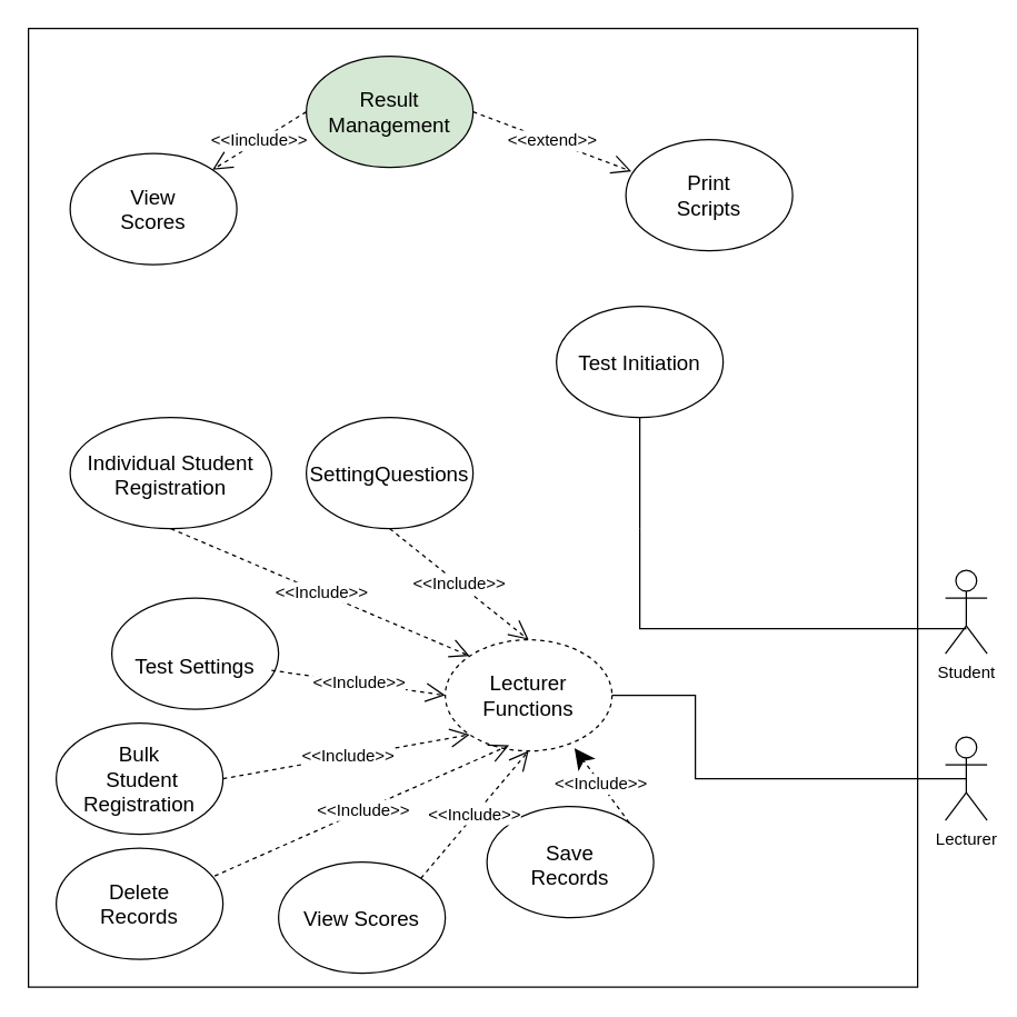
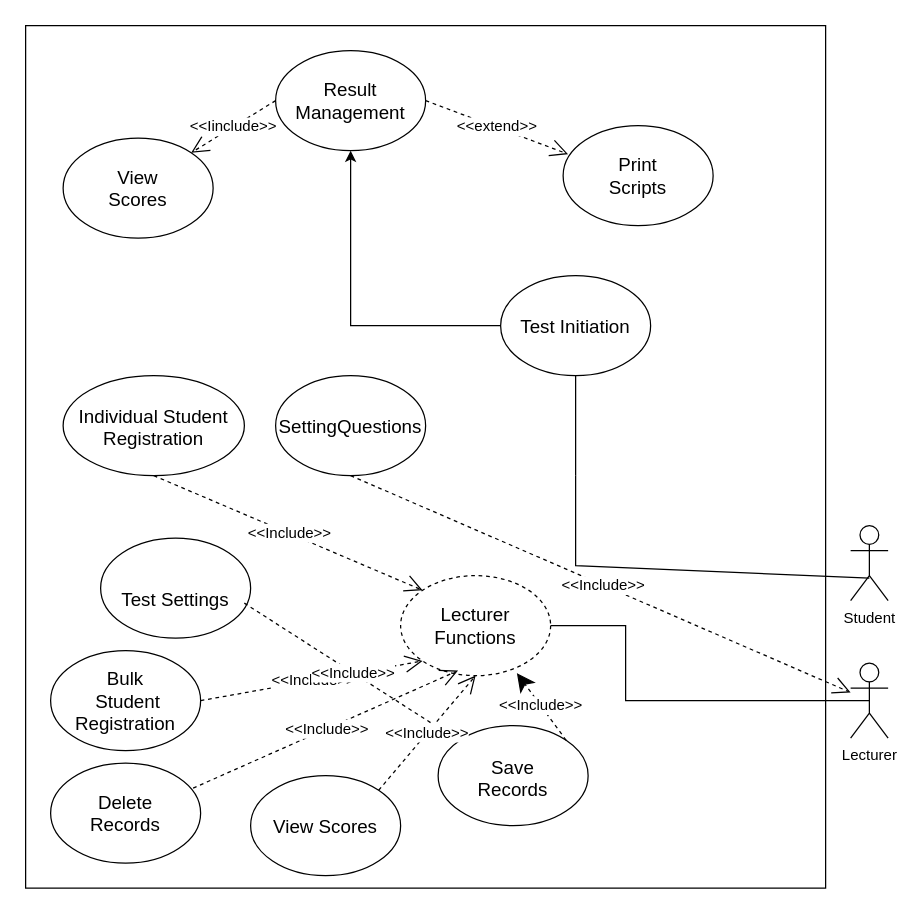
- <mxCell id="4" value="&lt;font style=&quot;font-size: 15px;&quot;&gt;Result Management&lt;/font&gt;" style="ellipse;whiteSpace=wrap;html=1;fillColor=#d5e8d4;" parent="1" vertex="1"><mxGeometry x="220" y="40" width="120" height="80" as="geometry" /></mxCell>
+ <mxCell id="4" value="&lt;font style=&quot;font-size: 15px;&quot;&gt;Result Management&lt;/font&gt;" style="ellipse;whiteSpace=wrap;html=1;" parent="1" vertex="1"><mxGeometry x="220" y="40" width="120" height="80" as="geometry" /></mxCell>
+ <mxCell id="10" value="" style="endArrow=classic;html=1;rounded=0;entryX=0.5;entryY=1;entryDx=0;entryDy=0;exitX=0;exitY=0.5;exitDx=0;exitDy=0;" parent="1" source="3" target="4" edge="1"><mxGeometry width="50" height="50" relative="1" as="geometry"><mxPoint x="370" y="180" as="sourcePoint" /><mxPoint x="420" y="130" as="targetPoint" /><Array as="points"><mxPoint x="280" y="260" /></Array></mxGeometry></mxCell>
- <mxCell id="15" value="&amp;lt;&amp;lt;Include&amp;gt;&amp;gt;" style="endArrow=open;endSize=12;dashed=1;html=1;rounded=0;fontFamily=Helvetica;fontSize=12;fontColor=default;exitX=0.5;exitY=1;exitDx=0;exitDy=0;entryX=0.5;entryY=0;entryDx=0;entryDy=0;" parent="1" source="14" target="5" edge="1"><mxGeometry x="0.007" width="160" relative="1" as="geometry"><mxPoint x="120" y="390" as="sourcePoint" /><mxPoint x="348" y="482" as="targetPoint" /><mxPoint as="offset" /></mxGeometry></mxCell>
+ <mxCell id="15" value="&amp;lt;&amp;lt;Include&amp;gt;&amp;gt;" style="endArrow=open;endSize=12;dashed=1;html=1;rounded=0;fontFamily=Helvetica;fontSize=12;fontColor=default;exitX=0.5;exitY=1;exitDx=0;exitDy=0;" parent="1" source="14" target="7" edge="1"><mxGeometry x="0.007" width="160" relative="1" as="geometry"><mxPoint x="120" y="390" as="sourcePoint" /><mxPoint x="348" y="482" as="targetPoint" /><mxPoint as="offset" /></mxGeometry></mxCell>
- <mxCell id="6" value="Student&lt;br&gt;" style="shape=umlActor;verticalLabelPosition=bottom;verticalAlign=top;html=1;outlineConnect=0;" parent="1" vertex="1"><mxGeometry x="680" y="410" width="30" height="60" as="geometry" /></mxCell>
+ <mxCell id="6" value="Student&lt;br&gt;" style="shape=umlActor;verticalLabelPosition=bottom;verticalAlign=top;html=1;outlineConnect=0;" parent="1" vertex="1"><mxGeometry x="680" y="420" width="30" height="60" as="geometry" /></mxCell>
- <mxCell id="17" value="&amp;lt;&amp;lt;Include&amp;gt;&amp;gt;" style="endArrow=open;endSize=12;dashed=1;html=1;rounded=0;fontFamily=Helvetica;fontSize=12;fontColor=default;exitX=0.958;exitY=0.65;exitDx=0;exitDy=0;entryX=0;entryY=0.5;entryDx=0;entryDy=0;exitPerimeter=0;" parent="1" source="16" target="5" edge="1"><mxGeometry x="0.007" width="160" relative="1" as="geometry"><mxPoint x="290" y="390" as="sourcePoint" /><mxPoint x="390" y="470" as="targetPoint" /><mxPoint as="offset" /></mxGeometry></mxCell>
+ <mxCell id="17" value="&amp;lt;&amp;lt;Include&amp;gt;&amp;gt;" style="endArrow=open;endSize=12;dashed=1;html=1;rounded=0;fontFamily=Helvetica;fontSize=12;fontColor=default;exitX=0.958;exitY=0.65;exitDx=0;exitDy=0;exitPerimeter=0;" parent="1" source="16" target="19" edge="1"><mxGeometry x="0.007" width="160" relative="1" as="geometry"><mxPoint x="290" y="390" as="sourcePoint" /><mxPoint x="390" y="470" as="targetPoint" /><mxPoint as="offset" /></mxGeometry></mxCell>
